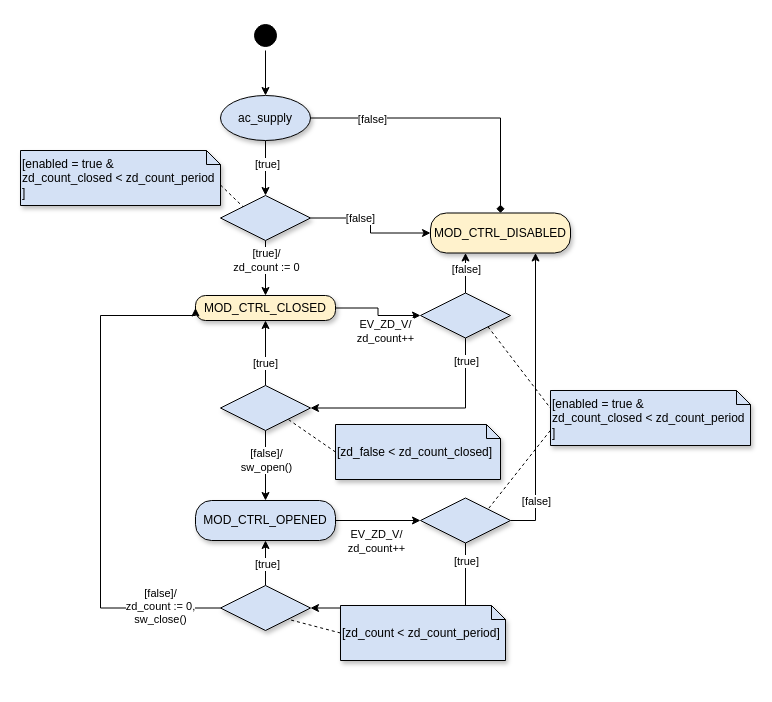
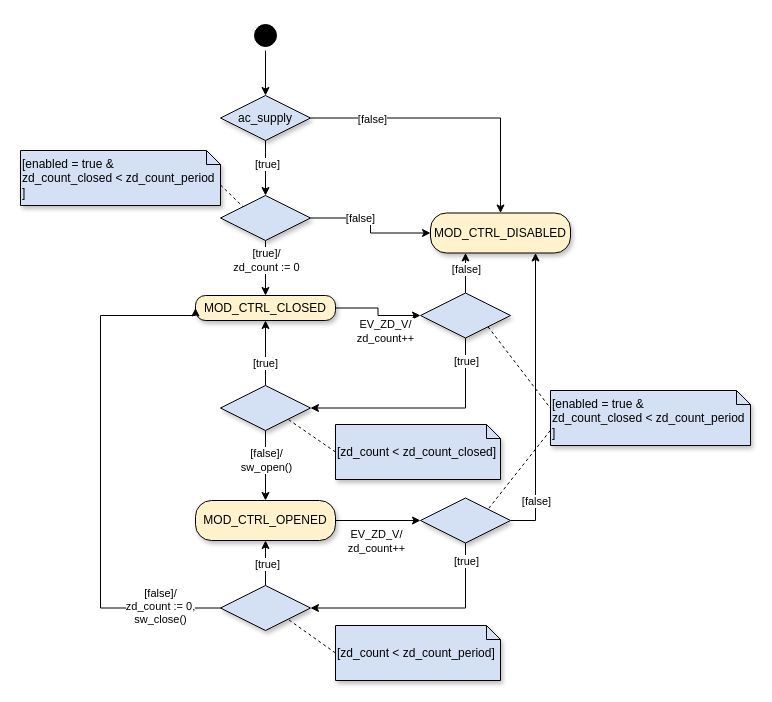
- <mxCell id="6" value="ac_supply" style="ellipse;whiteSpace=wrap;html=1;fillColor=#D4E1F5;strokeColor=default;labelBackgroundColor=none;shadow=1;aspect=fixed;" vertex="1" parent="1"><mxGeometry x="220" y="95" width="90" height="45" as="geometry" /></mxCell>
+ <mxCell id="6" value="ac_supply" style="rhombus;whiteSpace=wrap;html=1;fillColor=#D4E1F5;strokeColor=default;labelBackgroundColor=none;shadow=1;aspect=fixed;" vertex="1" parent="1"><mxGeometry x="220" y="95" width="90" height="45" as="geometry" /></mxCell>
- <mxCell id="4" style="edgeStyle=orthogonalEdgeStyle;rounded=0;orthogonalLoop=1;jettySize=auto;html=1;exitX=1;exitY=0.5;exitDx=0;exitDy=0;entryX=0.5;entryY=0;entryDx=0;entryDy=0;endArrow=diamond;endFill=1;" edge="1" parent="1" source="6" target="15"><mxGeometry relative="1" as="geometry" /></mxCell>
+ <mxCell id="4" style="edgeStyle=orthogonalEdgeStyle;rounded=0;orthogonalLoop=1;jettySize=auto;html=1;exitX=1;exitY=0.5;exitDx=0;exitDy=0;entryX=0.5;entryY=0;entryDx=0;entryDy=0;endArrow=classic;endFill=1;" edge="1" parent="1" source="6" target="15"><mxGeometry relative="1" as="geometry" /></mxCell>
- <mxCell id="35" value="[zd_false &amp;lt; zd_count_closed]" style="shape=note;size=14;whiteSpace=wrap;html=1;labelBackgroundColor=none;strokeColor=default;fillColor=#D4E1F5;align=left;shadow=1;" vertex="1" parent="1"><mxGeometry x="335" y="424" width="165" height="55" as="geometry" /></mxCell>
+ <mxCell id="35" value="[zd_count &amp;lt; zd_count_closed]" style="shape=note;size=14;whiteSpace=wrap;html=1;labelBackgroundColor=none;strokeColor=default;fillColor=#D4E1F5;align=left;shadow=1;" vertex="1" parent="1"><mxGeometry x="335" y="424" width="165" height="55" as="geometry" /></mxCell>
- <mxCell id="14" value="MOD_CTRL_OPENED" style="rounded=1;whiteSpace=wrap;html=1;arcSize=40;fontColor=#000000;fillColor=#d4e1f5;strokeColor=default;shadow=1;" vertex="1" parent="1"><mxGeometry x="195" y="500" width="140" height="40" as="geometry" /></mxCell>
+ <mxCell id="14" value="MOD_CTRL_OPENED" style="rounded=1;whiteSpace=wrap;html=1;arcSize=40;fontColor=#000000;fillColor=#FFF2CC;strokeColor=default;shadow=1;" vertex="1" parent="1"><mxGeometry x="195" y="500" width="140" height="40" as="geometry" /></mxCell>
- <mxCell id="47" value="[zd_count &amp;lt; zd_count_period]" style="shape=note;size=14;whiteSpace=wrap;html=1;labelBackgroundColor=none;strokeColor=default;fillColor=#D4E1F5;align=left;shadow=1;" vertex="1" parent="1"><mxGeometry x="340" y="605" width="165" height="55" as="geometry" /></mxCell>
+ <mxCell id="47" value="[zd_count &amp;lt; zd_count_period]" style="shape=note;size=14;whiteSpace=wrap;html=1;labelBackgroundColor=none;strokeColor=default;fillColor=#D4E1F5;align=left;shadow=1;" vertex="1" parent="1"><mxGeometry x="335" y="625" width="165" height="55" as="geometry" /></mxCell>
